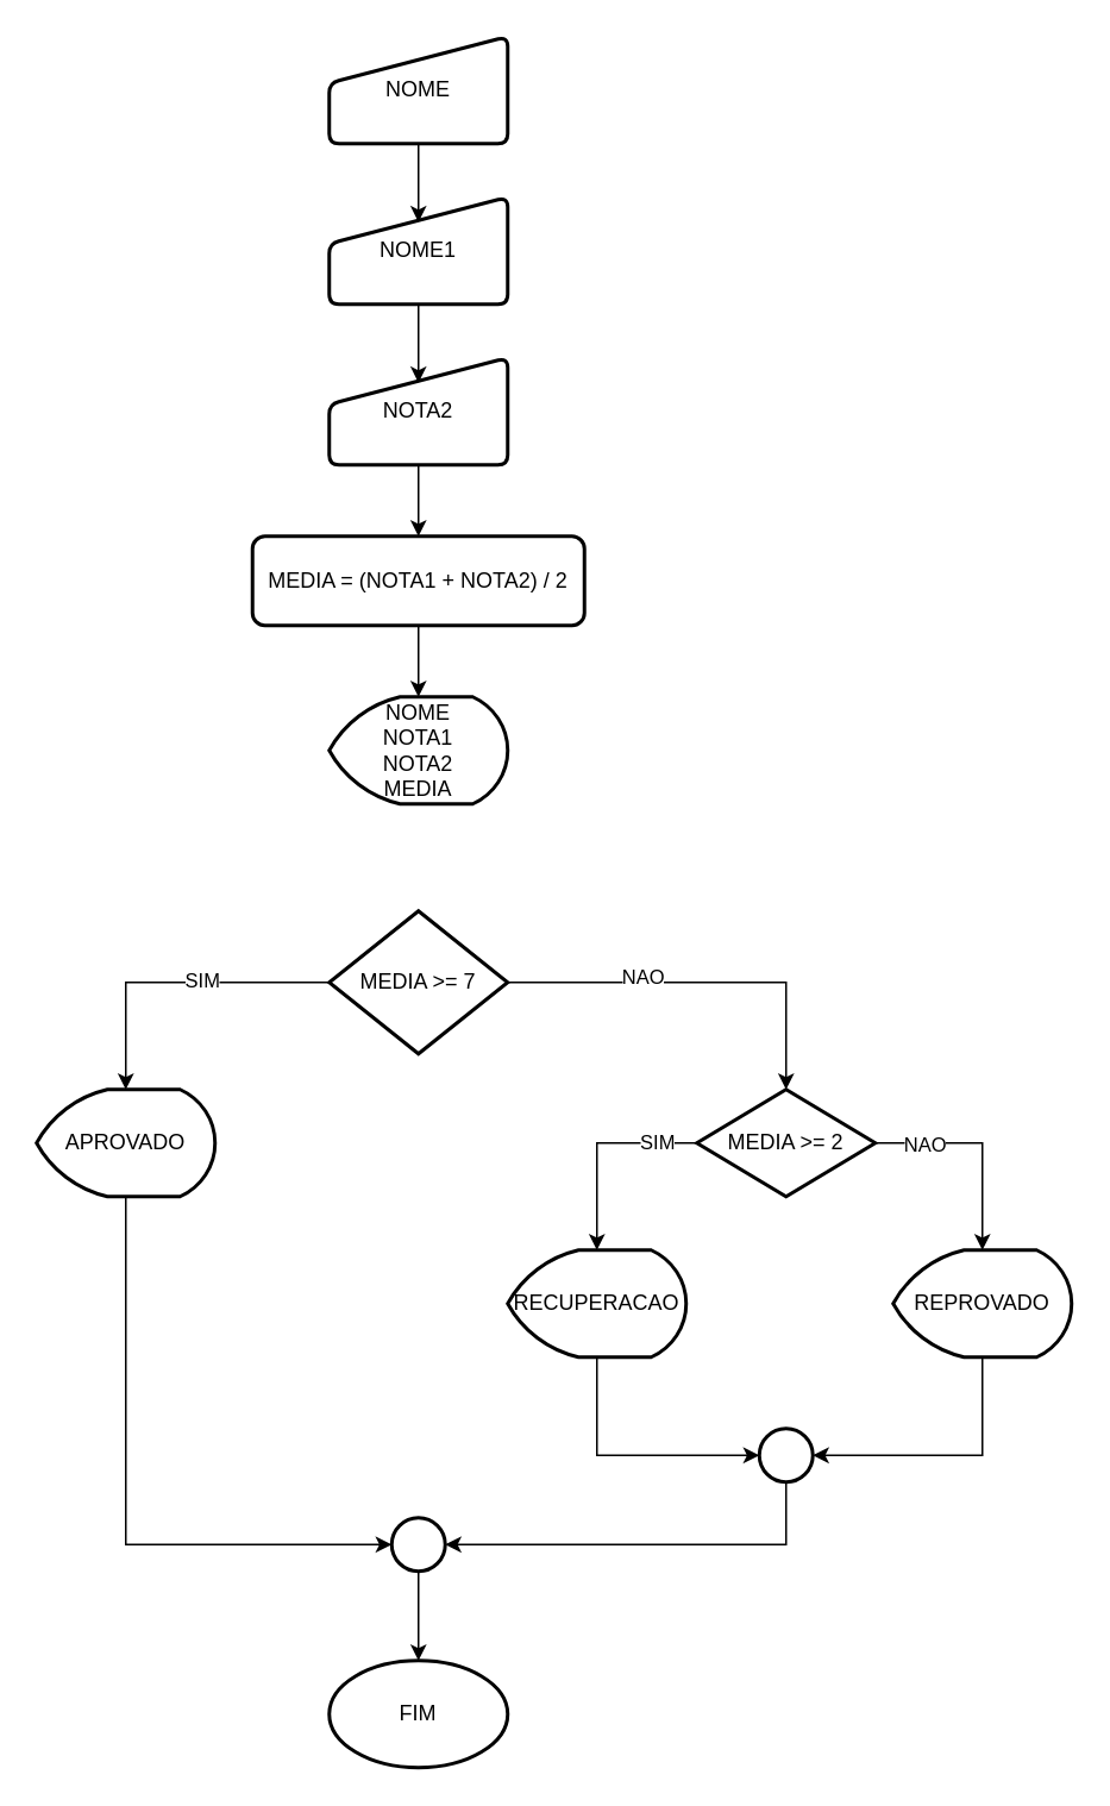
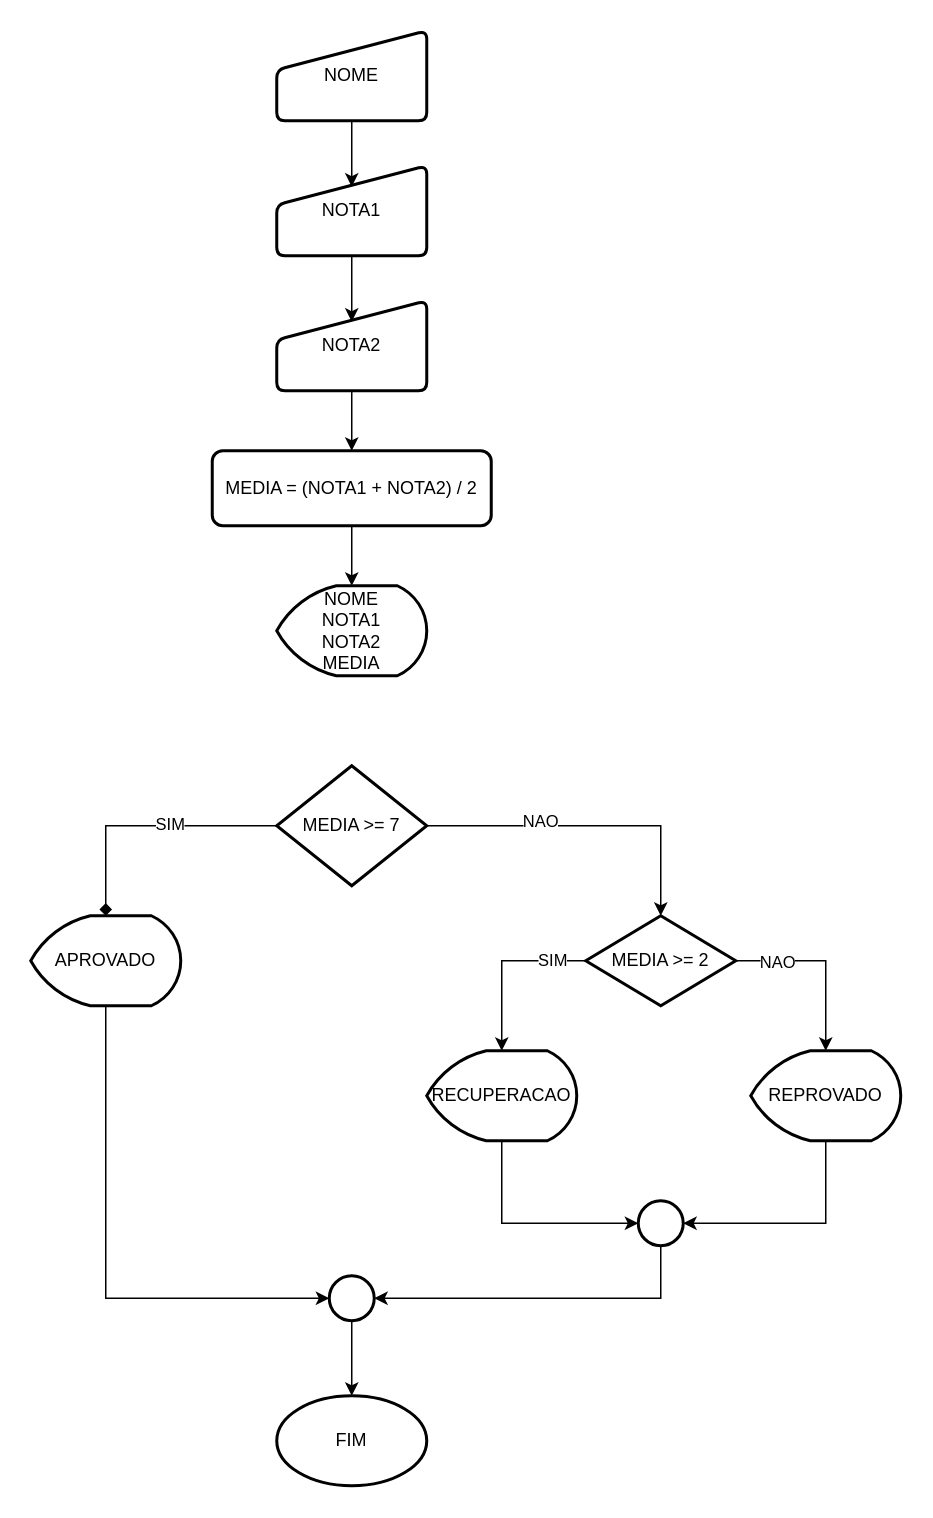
- <mxCell id="4" value="NOME1" style="html=1;strokeWidth=2;shape=manualInput;whiteSpace=wrap;rounded=1;size=26;arcSize=11;" vertex="1" parent="1"><mxGeometry x="184" y="110" width="100" height="60" as="geometry" /></mxCell>
+ <mxCell id="4" value="NOTA1" style="html=1;strokeWidth=2;shape=manualInput;whiteSpace=wrap;rounded=1;size=26;arcSize=11;" vertex="1" parent="1"><mxGeometry x="184" y="110" width="100" height="60" as="geometry" /></mxCell>
- <mxCell id="14" style="edgeStyle=orthogonalEdgeStyle;rounded=0;orthogonalLoop=1;jettySize=auto;html=1;entryX=0.5;entryY=0;entryDx=0;entryDy=0;entryPerimeter=0;" edge="1" parent="1" source="12" target="13"><mxGeometry relative="1" as="geometry" /></mxCell>
+ <mxCell id="14" style="edgeStyle=orthogonalEdgeStyle;rounded=0;orthogonalLoop=1;jettySize=auto;html=1;entryX=0.5;entryY=0;entryDx=0;entryDy=0;entryPerimeter=0;endArrow=diamond;" edge="1" parent="1" source="12" target="13"><mxGeometry relative="1" as="geometry" /></mxCell>
